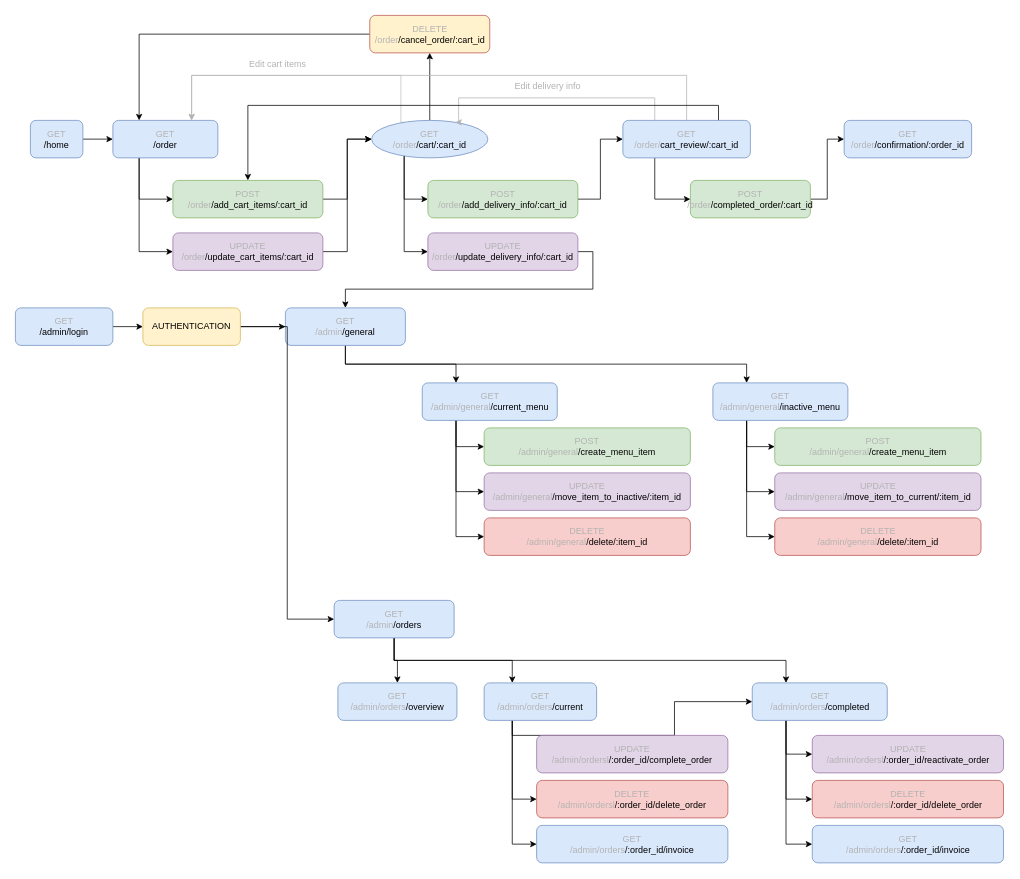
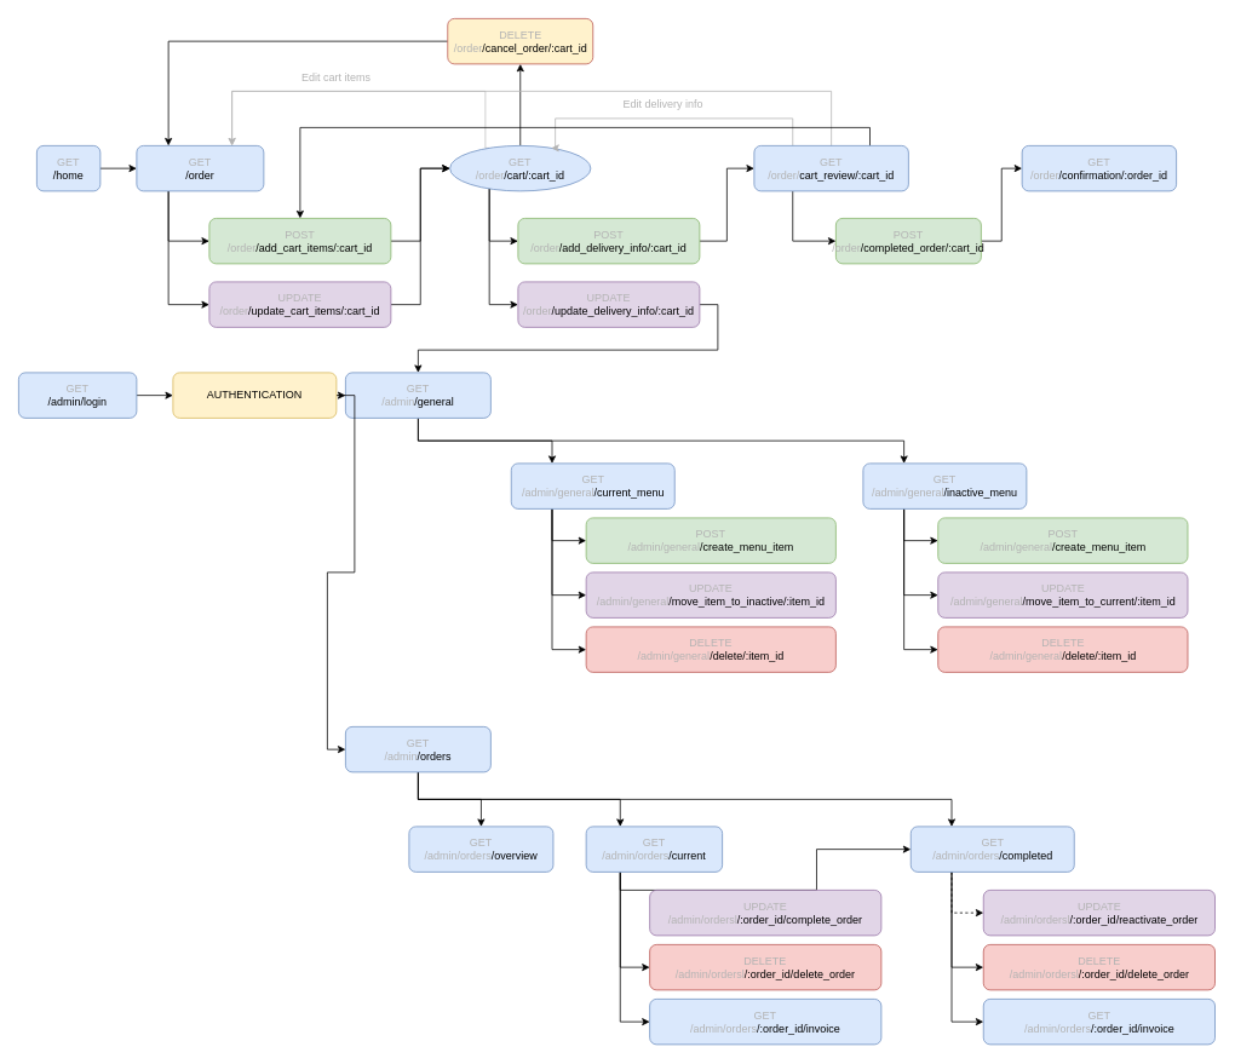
- <mxCell id="66" value="&lt;span style=&quot;caret-color: rgb(179, 179, 179);&quot;&gt;AUTHENTICATION&lt;/span&gt;" style="rounded=1;whiteSpace=wrap;html=1;fillColor=#fff2cc;strokeColor=#d6b656;" vertex="1" parent="1"><mxGeometry x="190" y="410" width="130" height="50" as="geometry" /></mxCell>
+ <mxCell id="66" value="&lt;span style=&quot;caret-color: rgb(179, 179, 179);&quot;&gt;AUTHENTICATION&lt;/span&gt;" style="rounded=1;whiteSpace=wrap;html=1;fillColor=#fff2cc;strokeColor=#d6b656;" vertex="1" parent="1"><mxGeometry x="190" y="410" width="180" height="50" as="geometry" /></mxCell>
- <mxCell id="57" value="&lt;font color=&quot;#b3b3b3&quot;&gt;GET&lt;/font&gt;&lt;br&gt;&lt;font color=&quot;#b3b3b3&quot;&gt;/admin&lt;/font&gt;/orders" style="rounded=1;whiteSpace=wrap;html=1;fillColor=#dae8fc;strokeColor=#6c8ebf;" vertex="1" parent="1"><mxGeometry x="445" y="800" width="160" height="50" as="geometry" /></mxCell>
+ <mxCell id="57" value="&lt;font color=&quot;#b3b3b3&quot;&gt;GET&lt;/font&gt;&lt;br&gt;&lt;font color=&quot;#b3b3b3&quot;&gt;/admin&lt;/font&gt;/orders" style="rounded=1;whiteSpace=wrap;html=1;fillColor=#dae8fc;strokeColor=#6c8ebf;" vertex="1" parent="1"><mxGeometry x="380" y="800" width="160" height="50" as="geometry" /></mxCell>
- <mxCell id="47" style="edgeStyle=orthogonalEdgeStyle;rounded=0;orthogonalLoop=1;jettySize=auto;html=1;exitX=0.25;exitY=1;exitDx=0;exitDy=0;entryX=0;entryY=0.5;entryDx=0;entryDy=0;" edge="1" parent="1" source="50" target="69"><mxGeometry relative="1" as="geometry" /></mxCell>
+ <mxCell id="47" style="edgeStyle=orthogonalEdgeStyle;rounded=0;orthogonalLoop=1;jettySize=auto;html=1;exitX=0.25;exitY=1;exitDx=0;exitDy=0;entryX=0;entryY=0.5;entryDx=0;entryDy=0;dashed=1;" edge="1" parent="1" source="50" target="69"><mxGeometry relative="1" as="geometry" /></mxCell>
